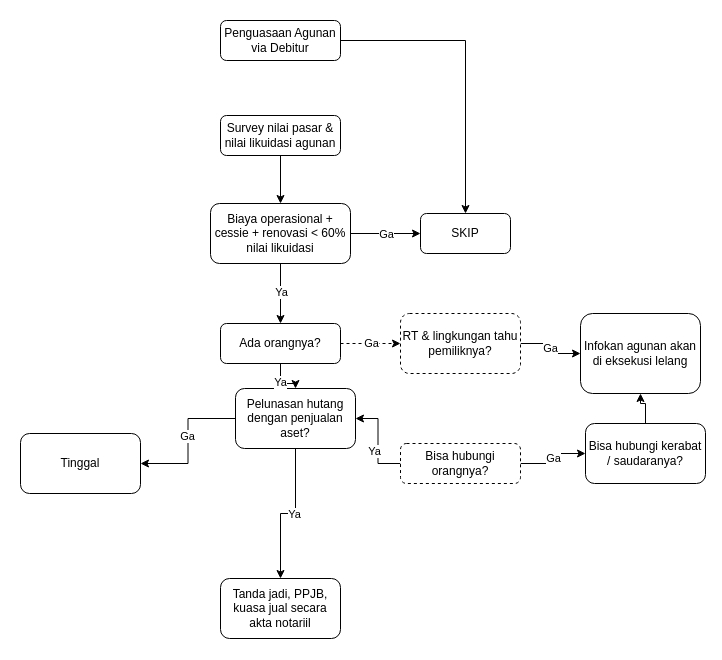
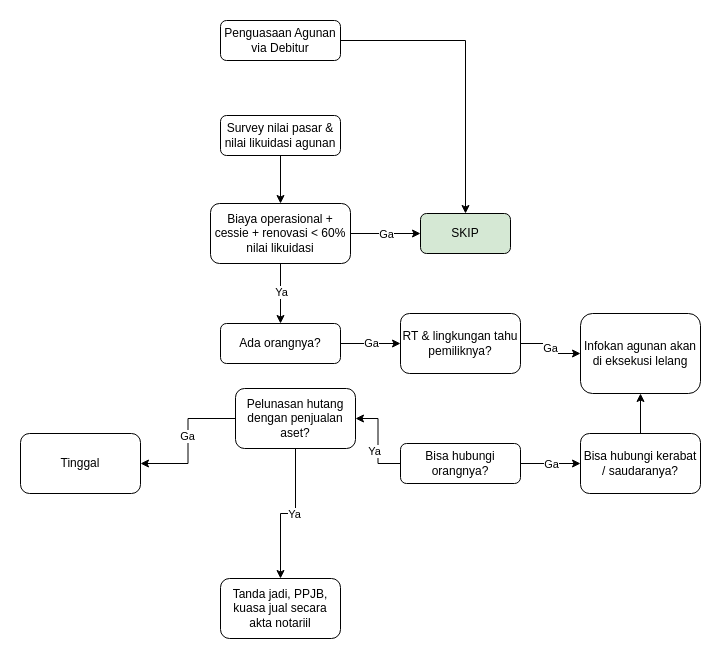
- <mxCell id="33" value="SKIP" style="whiteSpace=wrap;html=1;rounded=1;glass=0;strokeWidth=1;shadow=0;" vertex="1" parent="1"><mxGeometry x="420" y="213" width="90" height="40" as="geometry" /></mxCell>
+ <mxCell id="33" value="SKIP" style="whiteSpace=wrap;html=1;rounded=1;glass=0;strokeWidth=1;shadow=0;fillColor=#d5e8d4;" vertex="1" parent="1"><mxGeometry x="420" y="213" width="90" height="40" as="geometry" /></mxCell>
- <mxCell id="24" value="" style="edgeStyle=orthogonalEdgeStyle;rounded=0;orthogonalLoop=1;jettySize=auto;html=1;dashed=1;" edge="1" parent="1" source="26" target="8"><mxGeometry relative="1" as="geometry" /></mxCell>
+ <mxCell id="24" value="" style="edgeStyle=orthogonalEdgeStyle;rounded=0;orthogonalLoop=1;jettySize=auto;html=1;" edge="1" parent="1" source="26" target="8"><mxGeometry relative="1" as="geometry" /></mxCell>
- <mxCell id="8" value="RT &amp;amp; lingkungan tahu pemiliknya?" style="rounded=1;whiteSpace=wrap;html=1;fontSize=12;glass=0;strokeWidth=1;shadow=0;dashed=1;" parent="1" vertex="1"><mxGeometry x="400" y="313" width="120" height="60" as="geometry" /></mxCell>
+ <mxCell id="8" value="RT &amp;amp; lingkungan tahu pemiliknya?" style="rounded=1;whiteSpace=wrap;html=1;fontSize=12;glass=0;strokeWidth=1;shadow=0;" parent="1" vertex="1"><mxGeometry x="400" y="313" width="120" height="60" as="geometry" /></mxCell>
- <mxCell id="22" value="" style="edgeStyle=orthogonalEdgeStyle;rounded=0;orthogonalLoop=1;jettySize=auto;html=1;" edge="1" parent="1" source="26" target="21"><mxGeometry relative="1" as="geometry" /></mxCell>
- <mxCell id="23" value="Ya" style="edgeLabel;html=1;align=center;verticalAlign=middle;resizable=0;points=[];" vertex="1" connectable="0" parent="22"><mxGeometry x="-0.086" y="-1" relative="1" as="geometry"><mxPoint as="offset" /></mxGeometry></mxCell>
- <mxCell id="16" value="Bisa hubungi kerabat / saudaranya?" style="rounded=1;whiteSpace=wrap;html=1;glass=0;strokeWidth=1;shadow=0;" vertex="1" parent="1"><mxGeometry x="585" y="423" width="120" height="60" as="geometry" /></mxCell>
+ <mxCell id="16" value="Bisa hubungi kerabat / saudaranya?" style="rounded=1;whiteSpace=wrap;html=1;glass=0;strokeWidth=1;shadow=0;" vertex="1" parent="1"><mxGeometry x="580" y="433" width="120" height="60" as="geometry" /></mxCell>
- <mxCell id="13" value="Bisa hubungi orangnya?" style="rounded=1;whiteSpace=wrap;html=1;fontSize=12;glass=0;strokeWidth=1;shadow=0;dashed=1;" parent="1" vertex="1"><mxGeometry x="400" y="443" width="120" height="40" as="geometry" /></mxCell>
+ <mxCell id="13" value="Bisa hubungi orangnya?" style="rounded=1;whiteSpace=wrap;html=1;fontSize=12;glass=0;strokeWidth=1;shadow=0;" parent="1" vertex="1"><mxGeometry x="400" y="443" width="120" height="40" as="geometry" /></mxCell>
